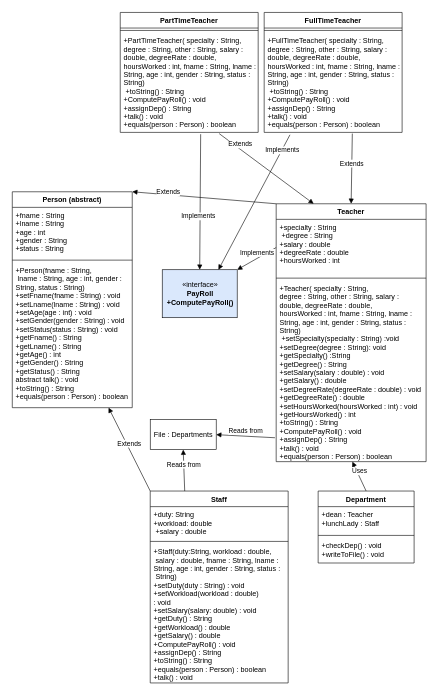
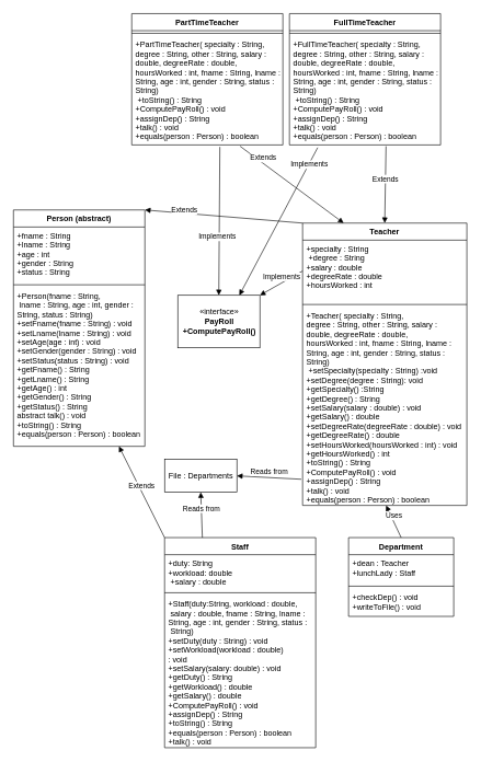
- <mxCell id="14" value="«interface»&lt;br&gt;&lt;b&gt;PayRoll&lt;br&gt;+ComputePayRoll()&lt;br&gt;&lt;/b&gt;" style="html=1;fillColor=#dae8fc;" parent="1" vertex="1"><mxGeometry x="270" y="449" width="125" height="80" as="geometry" /></mxCell>
+ <mxCell id="14" value="«interface»&lt;br&gt;&lt;b&gt;PayRoll&lt;br&gt;+ComputePayRoll()&lt;br&gt;&lt;/b&gt;" style="html=1;" parent="1" vertex="1"><mxGeometry x="270" y="449" width="125" height="80" as="geometry" /></mxCell>
